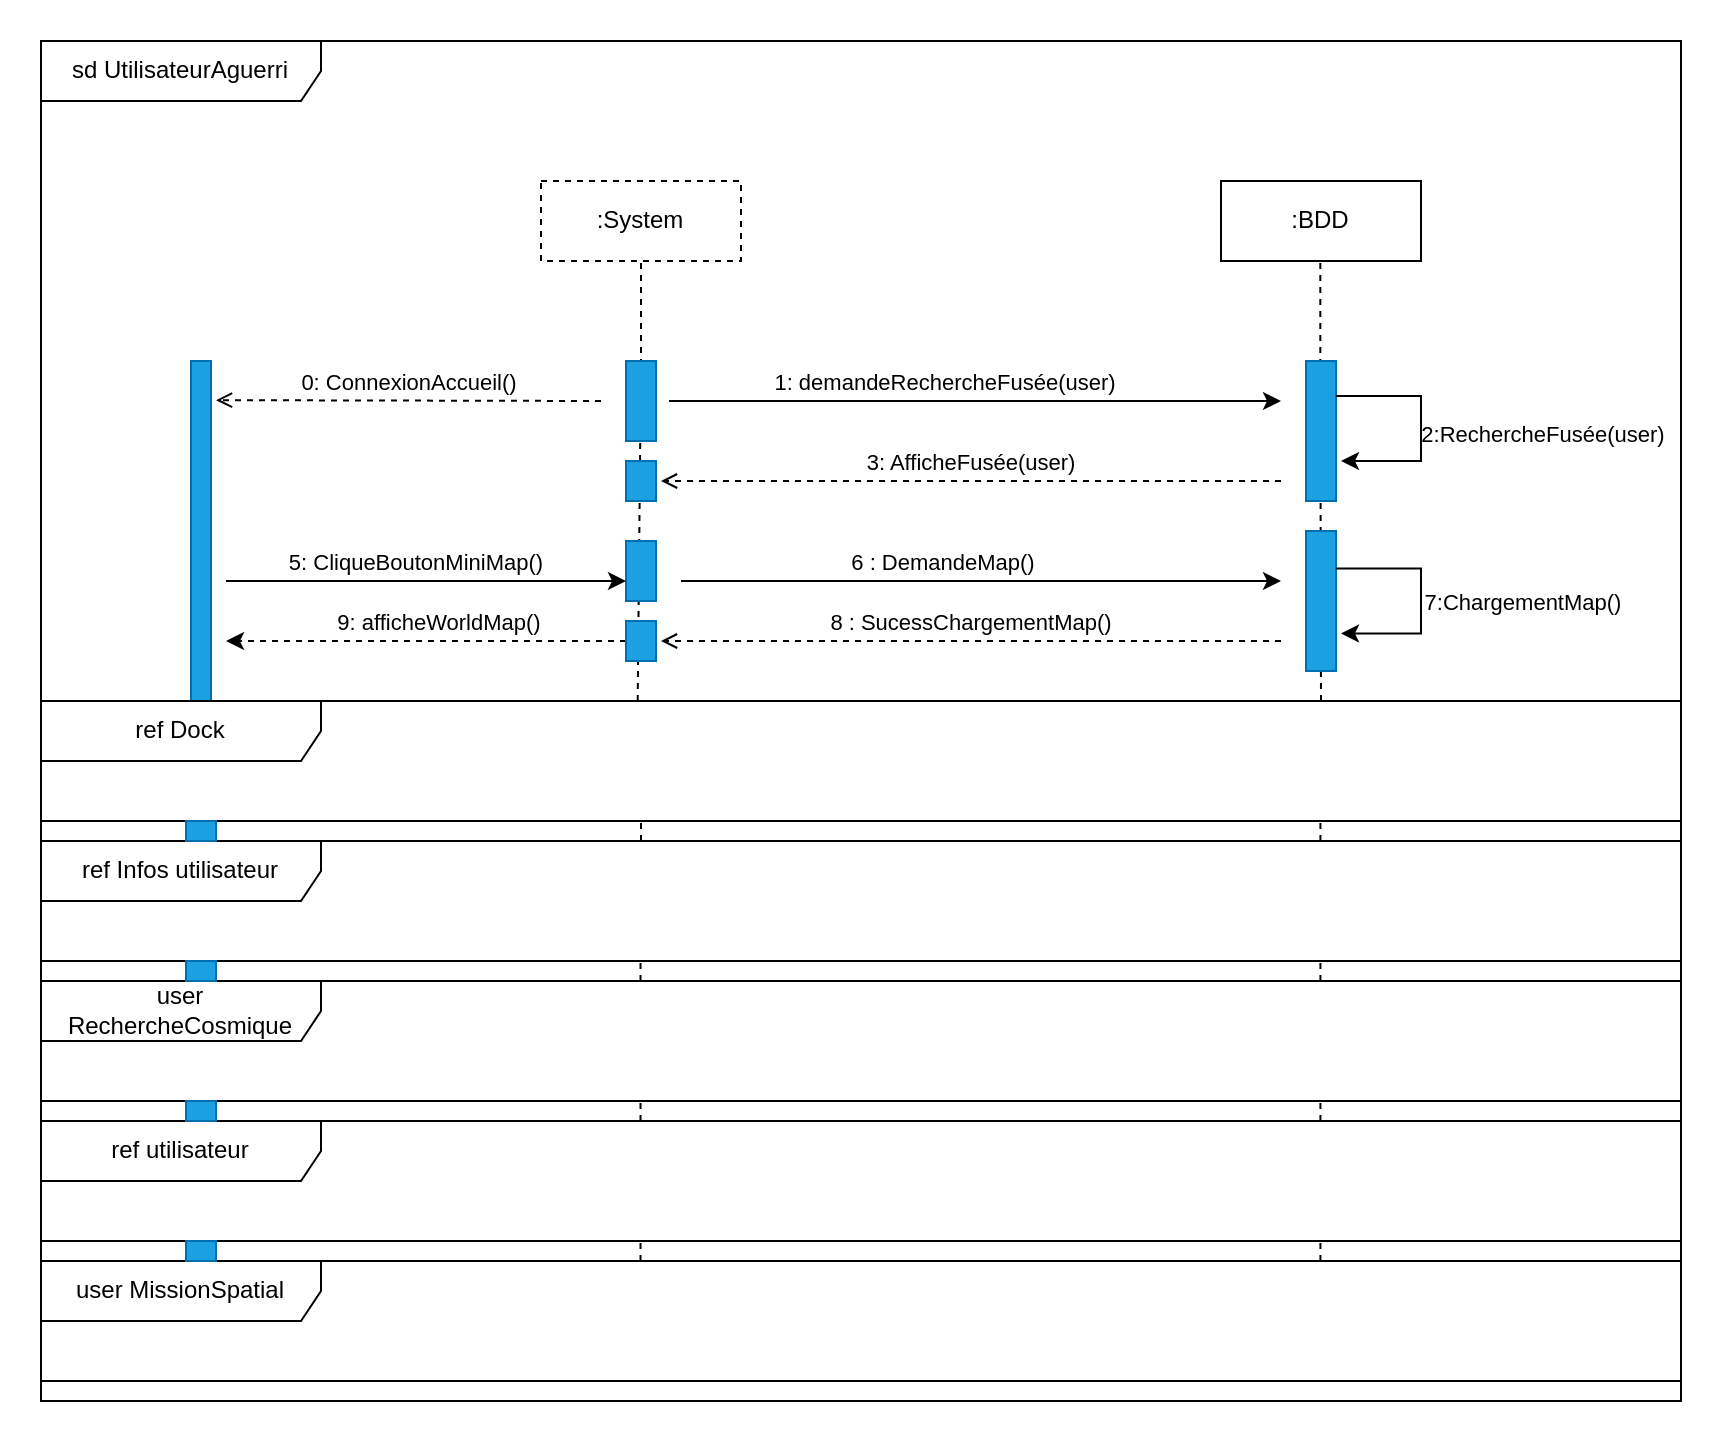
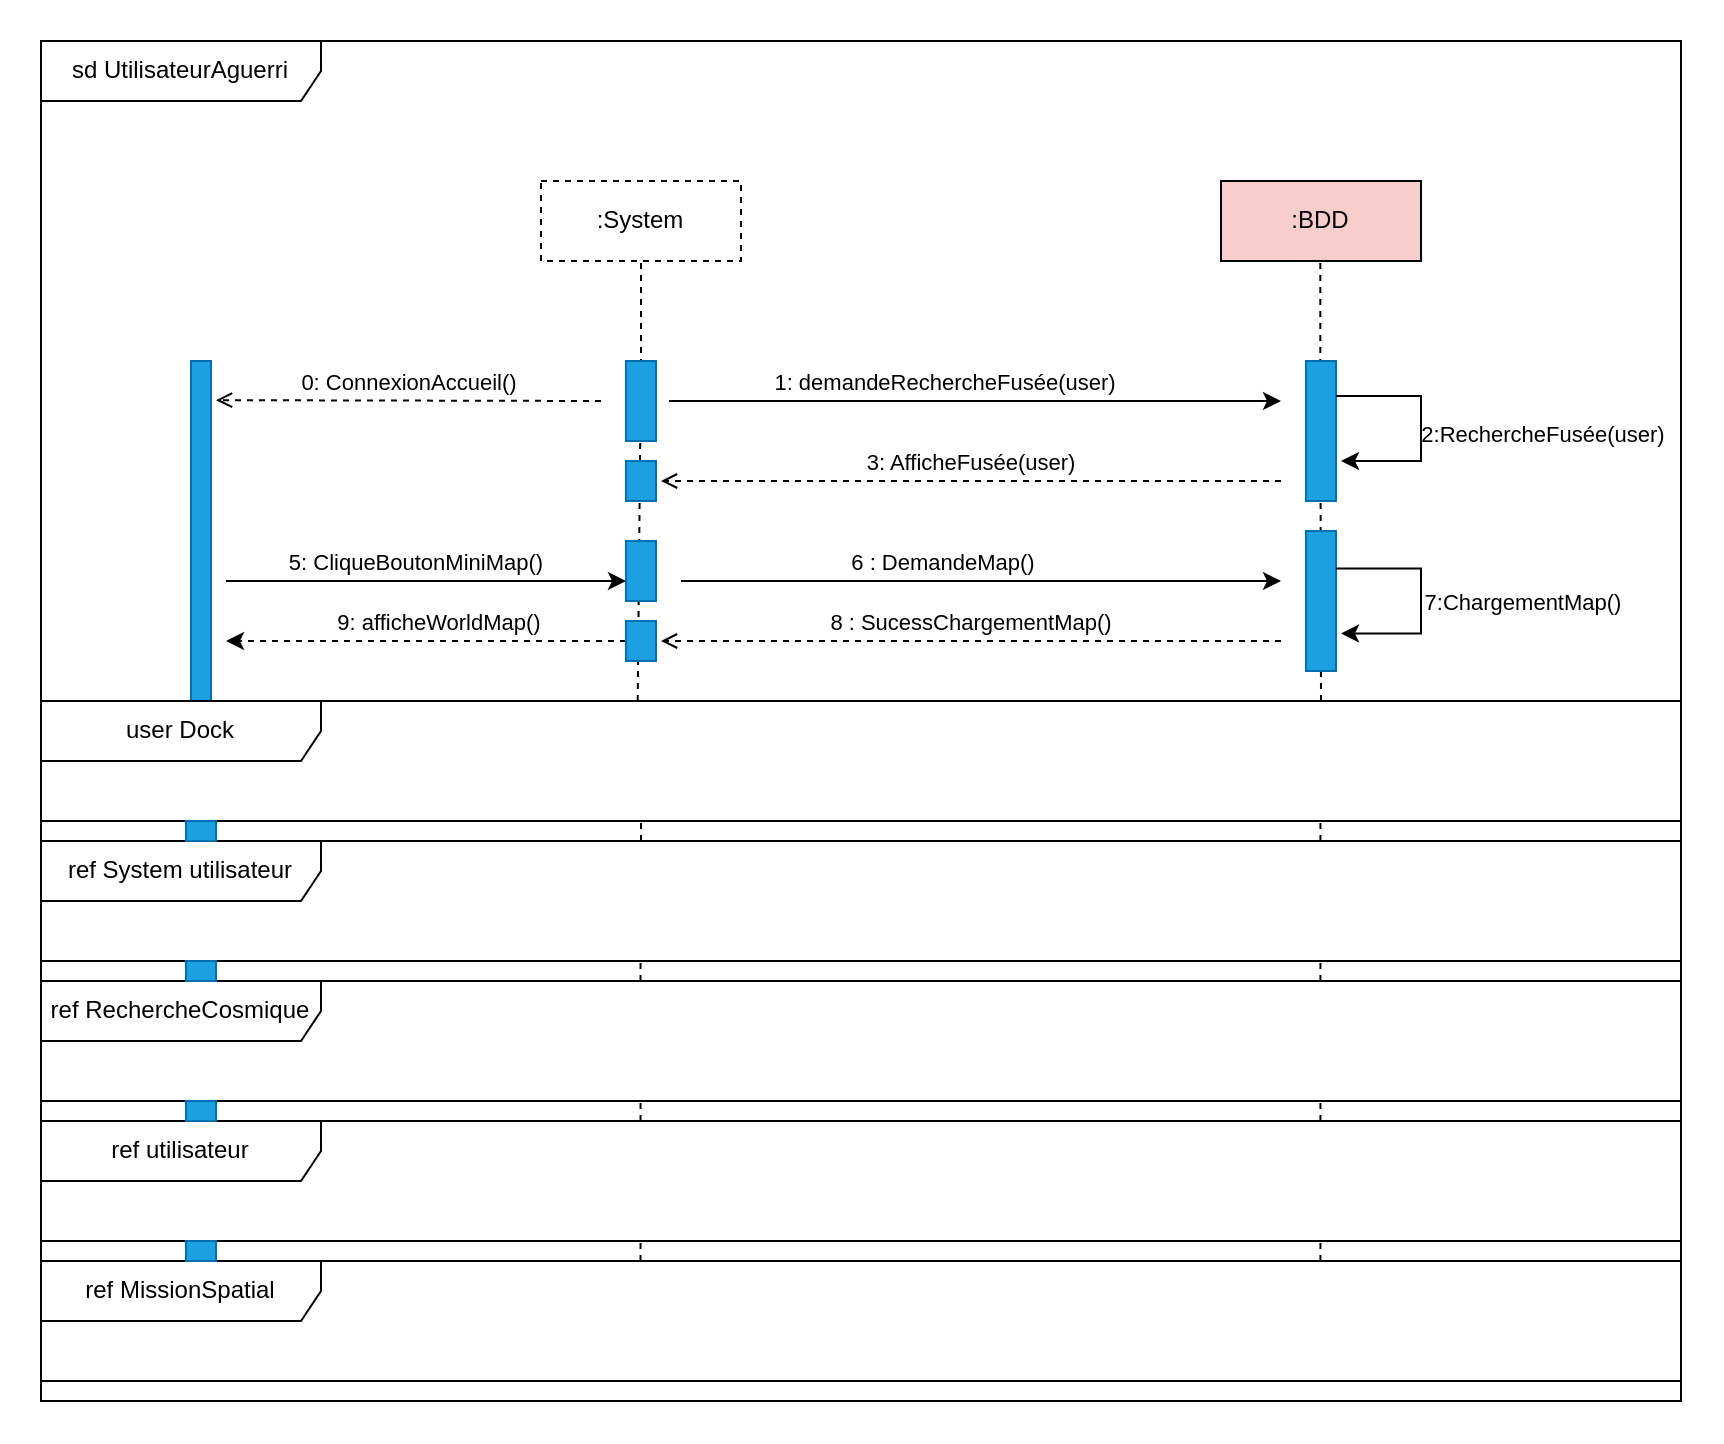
- <mxCell id="7" value=":BDD" style="whiteSpace=wrap;html=1;align=center;fontColor=#000000;" parent="1" vertex="1"><mxGeometry x="610" y="90" width="100" height="40" as="geometry" /></mxCell>
+ <mxCell id="7" value=":BDD" style="whiteSpace=wrap;html=1;align=center;fontColor=#000000;fillColor=#f8cecc;" parent="1" vertex="1"><mxGeometry x="610" y="90" width="100" height="40" as="geometry" /></mxCell>
- <mxCell id="29" value="ref Dock" style="shape=umlFrame;whiteSpace=wrap;html=1;fontColor=#000000;width=140;height=30;movable=1;resizable=1;rotatable=1;deletable=1;editable=1;connectable=1;" parent="1" vertex="1"><mxGeometry y="350" width="820" height="60" as="geometry" x="20" /></mxCell>
+ <mxCell id="29" value="user Dock" style="shape=umlFrame;whiteSpace=wrap;html=1;fontColor=#000000;width=140;height=30;movable=1;resizable=1;rotatable=1;deletable=1;editable=1;connectable=1;" parent="1" vertex="1"><mxGeometry y="350" width="820" height="60" as="geometry" x="20" /></mxCell>
- <mxCell id="31" value="ref Infos utilisateur" style="shape=umlFrame;whiteSpace=wrap;html=1;fontColor=#000000;width=140;height=30;movable=1;resizable=1;rotatable=1;deletable=1;editable=1;connectable=1;" parent="1" vertex="1"><mxGeometry y="420" width="820" height="60" as="geometry" x="20" /></mxCell>
+ <mxCell id="31" value="ref System utilisateur" style="shape=umlFrame;whiteSpace=wrap;html=1;fontColor=#000000;width=140;height=30;movable=1;resizable=1;rotatable=1;deletable=1;editable=1;connectable=1;" parent="1" vertex="1"><mxGeometry y="420" width="820" height="60" as="geometry" x="20" /></mxCell>
- <mxCell id="30" value="user RechercheCosmique" style="shape=umlFrame;whiteSpace=wrap;html=1;fontColor=#000000;width=140;height=30;movable=1;resizable=1;rotatable=1;deletable=1;editable=1;connectable=1;" parent="1" vertex="1"><mxGeometry y="490" width="820" height="60" as="geometry" x="20" /></mxCell>
+ <mxCell id="30" value="ref RechercheCosmique" style="shape=umlFrame;whiteSpace=wrap;html=1;fontColor=#000000;width=140;height=30;movable=1;resizable=1;rotatable=1;deletable=1;editable=1;connectable=1;" parent="1" vertex="1"><mxGeometry y="490" width="820" height="60" as="geometry" x="20" /></mxCell>
- <mxCell id="33" value="user MissionSpatial" style="shape=umlFrame;whiteSpace=wrap;html=1;fontColor=#000000;width=140;height=30;movable=1;resizable=1;rotatable=1;deletable=1;editable=1;connectable=1;" parent="1" vertex="1"><mxGeometry y="630" width="820" height="60" as="geometry" x="20" /></mxCell>
+ <mxCell id="33" value="ref MissionSpatial" style="shape=umlFrame;whiteSpace=wrap;html=1;fontColor=#000000;width=140;height=30;movable=1;resizable=1;rotatable=1;deletable=1;editable=1;connectable=1;" parent="1" vertex="1"><mxGeometry y="630" width="820" height="60" as="geometry" x="20" /></mxCell>
